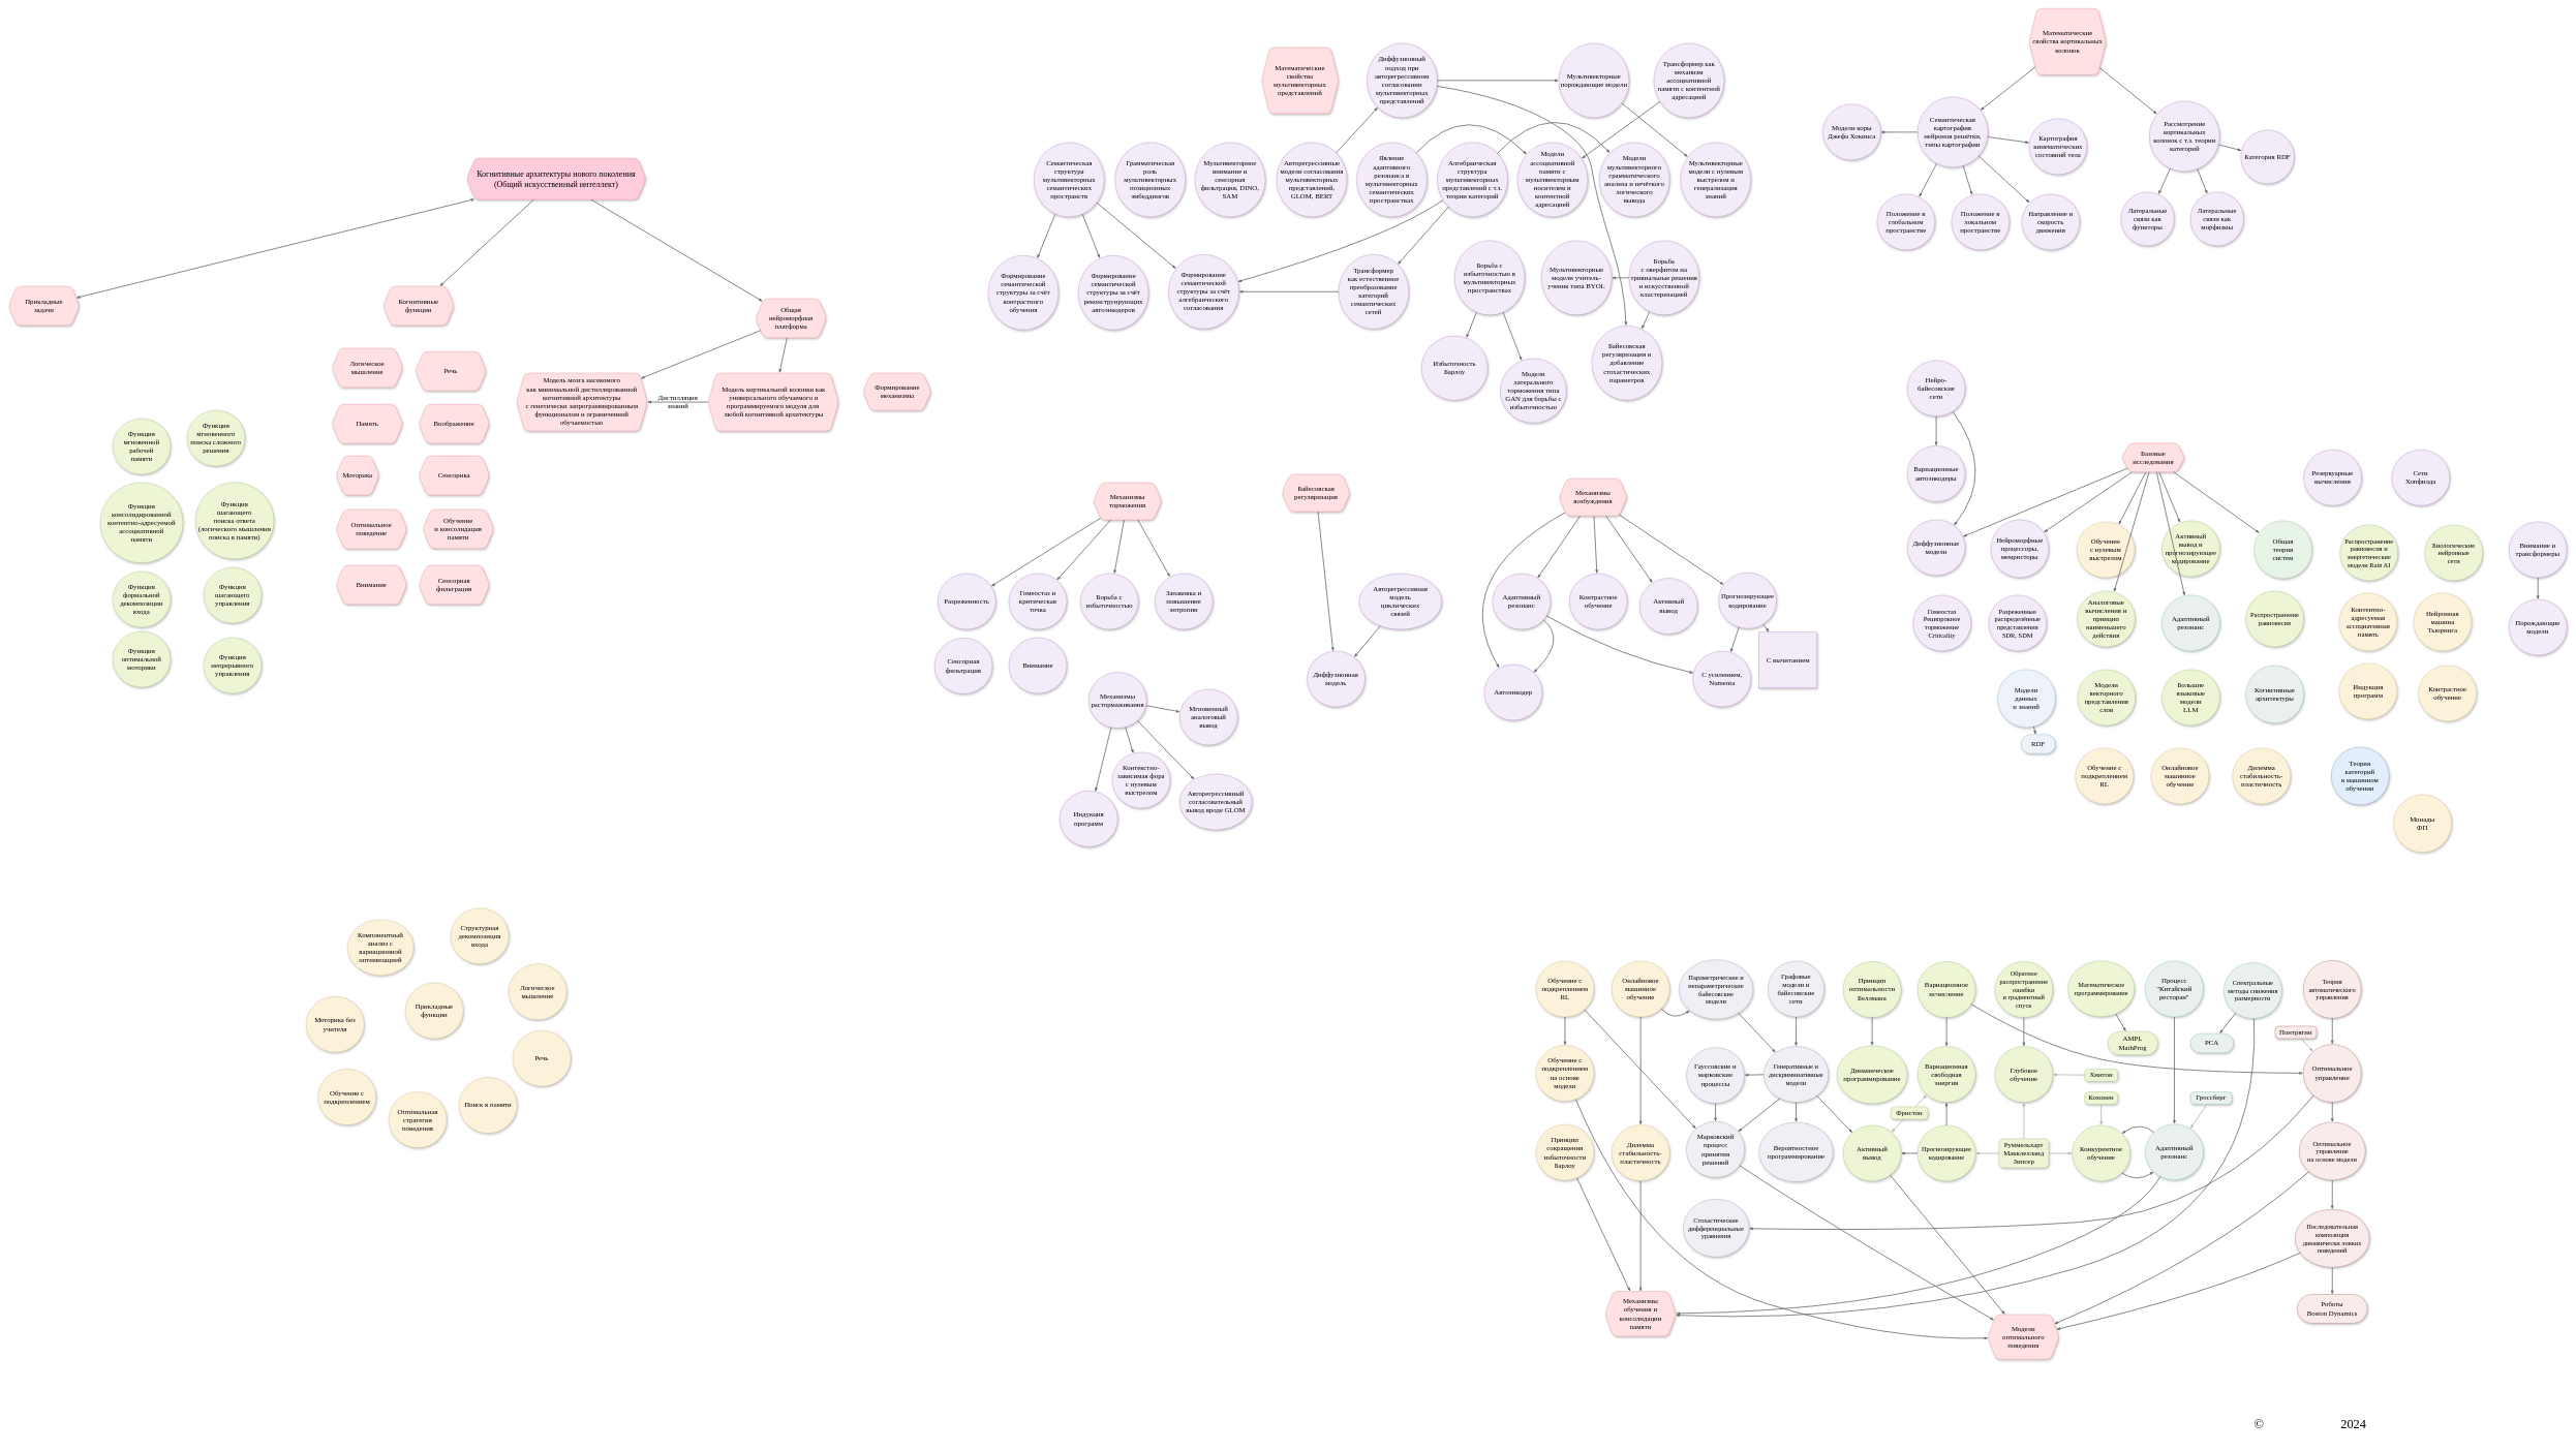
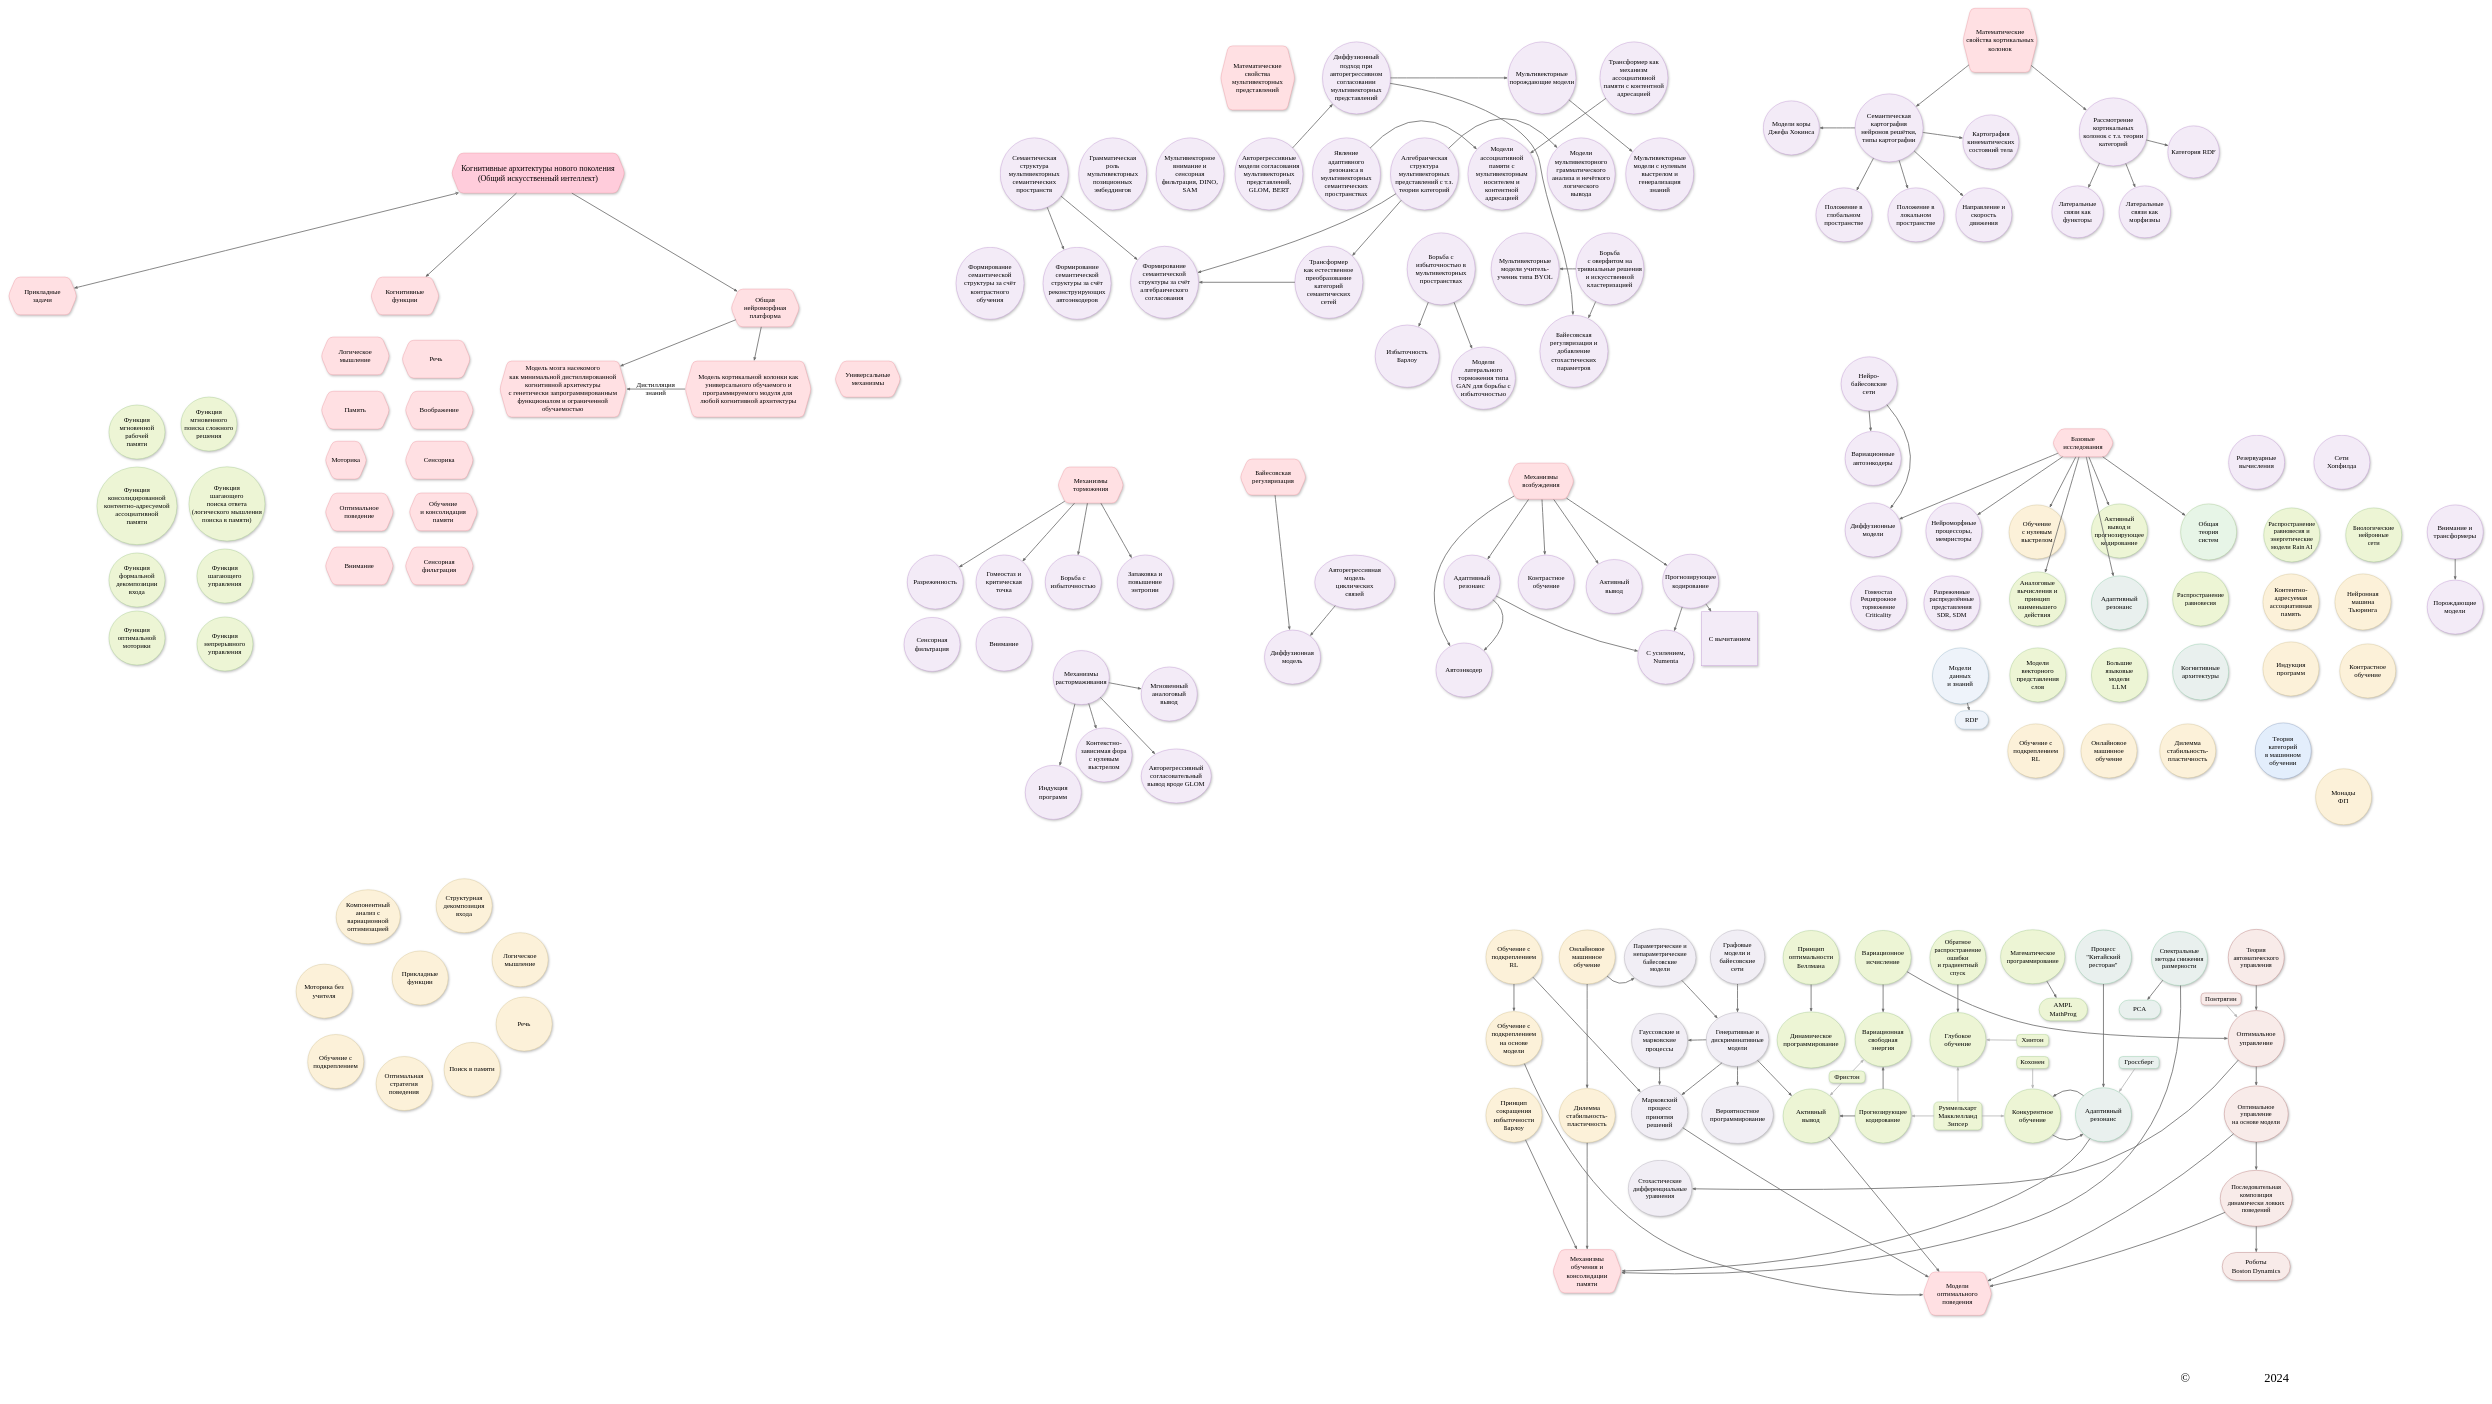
- <mxCell id="234" value="" style="edgeStyle=none;rounded=0;html=1;labelBackgroundColor=none;startArrow=none;startFill=0;startSize=5;endArrow=classicThin;endFill=1;endSize=5;jettySize=auto;orthogonalLoop=1;strokeColor=#696969;strokeWidth=2;fontFamily=Times New Roman;fontSize=12;align=center;verticalAlign=middle;fontColor=default;curved=1;" edge="1" parent="1" source="215" target="224"><mxGeometry relative="1" as="geometry"><mxPoint x="3520" y="516" as="sourcePoint" /><mxPoint x="3452" y="610" as="targetPoint" /></mxGeometry></mxCell>
- <mxCell id="8" value="&lt;font style=&quot;font-size: 17px;&quot;&gt;Нейро-&lt;/font&gt;&lt;div&gt;&lt;font style=&quot;font-size: 17px;&quot;&gt;байесовские&lt;br&gt;&lt;/font&gt;&lt;div&gt;&lt;font style=&quot;font-size: 17px;&quot;&gt;сети&lt;/font&gt;&lt;/div&gt;&lt;/div&gt;" style="ellipse;whiteSpace=wrap;html=1;rounded=1;shadow=1;comic=0;labelBackgroundColor=none;strokeWidth=1;fontFamily=Times New Roman;fontSize=12;align=center;perimeterSpacing=0;strokeColor=#BF92D4;fillStyle=auto;fillColor=#F3EBF7;verticalAlign=middle;autosize=0;resizable=1;horizontal=1;fontColor=default;" parent="1" vertex="1"><mxGeometry x="4613" y="871.5" width="140" height="135" as="geometry" /></mxCell>
+ <mxCell id="8" value="&lt;font style=&quot;font-size: 17px;&quot;&gt;Нейро-&lt;/font&gt;&lt;div&gt;&lt;font style=&quot;font-size: 17px;&quot;&gt;байесовские&lt;br&gt;&lt;/font&gt;&lt;div&gt;&lt;font style=&quot;font-size: 17px;&quot;&gt;сети&lt;/font&gt;&lt;/div&gt;&lt;/div&gt;" style="ellipse;whiteSpace=wrap;html=1;rounded=1;shadow=1;comic=0;labelBackgroundColor=none;strokeWidth=1;fontFamily=Times New Roman;fontSize=12;align=center;perimeterSpacing=0;strokeColor=#BF92D4;fillStyle=auto;fillColor=#F3EBF7;verticalAlign=middle;autosize=0;resizable=1;horizontal=1;fontColor=default;" parent="1" vertex="1"><mxGeometry x="4603" y="891.5" width="140" height="135" as="geometry" /></mxCell>
- <mxCell id="182" value="&lt;span style=&quot;font-size: 17px;&quot;&gt;Формирование&lt;/span&gt;&lt;div&gt;&lt;span style=&quot;font-size: 17px;&quot;&gt;механизмы&lt;/span&gt;&lt;/div&gt;" style="shape=hexagon;perimeter=hexagonPerimeter2;whiteSpace=wrap;html=1;fixedSize=1;rounded=1;shadow=1;comic=0;fillStyle=auto;strokeColor=#F099A3;strokeWidth=1;align=center;verticalAlign=middle;fontFamily=Times New Roman;fontSize=12;fontColor=default;labelBackgroundColor=none;autosize=0;resizable=1;fillColor=#FFE0E3;" parent="1" vertex="1"><mxGeometry x="2086.5" y="902" width="165.5" height="90" as="geometry" /></mxCell>
+ <mxCell id="182" value="&lt;span style=&quot;font-size: 17px;&quot;&gt;Универсальные&lt;/span&gt;&lt;div&gt;&lt;span style=&quot;font-size: 17px;&quot;&gt;механизмы&lt;/span&gt;&lt;/div&gt;" style="shape=hexagon;perimeter=hexagonPerimeter2;whiteSpace=wrap;html=1;fixedSize=1;rounded=1;shadow=1;comic=0;fillStyle=auto;strokeColor=#F099A3;strokeWidth=1;align=center;verticalAlign=middle;fontFamily=Times New Roman;fontSize=12;fontColor=default;labelBackgroundColor=none;autosize=0;resizable=1;fillColor=#FFE0E3;" parent="1" vertex="1"><mxGeometry x="2086.5" y="902" width="165.5" height="90" as="geometry" /></mxCell>
